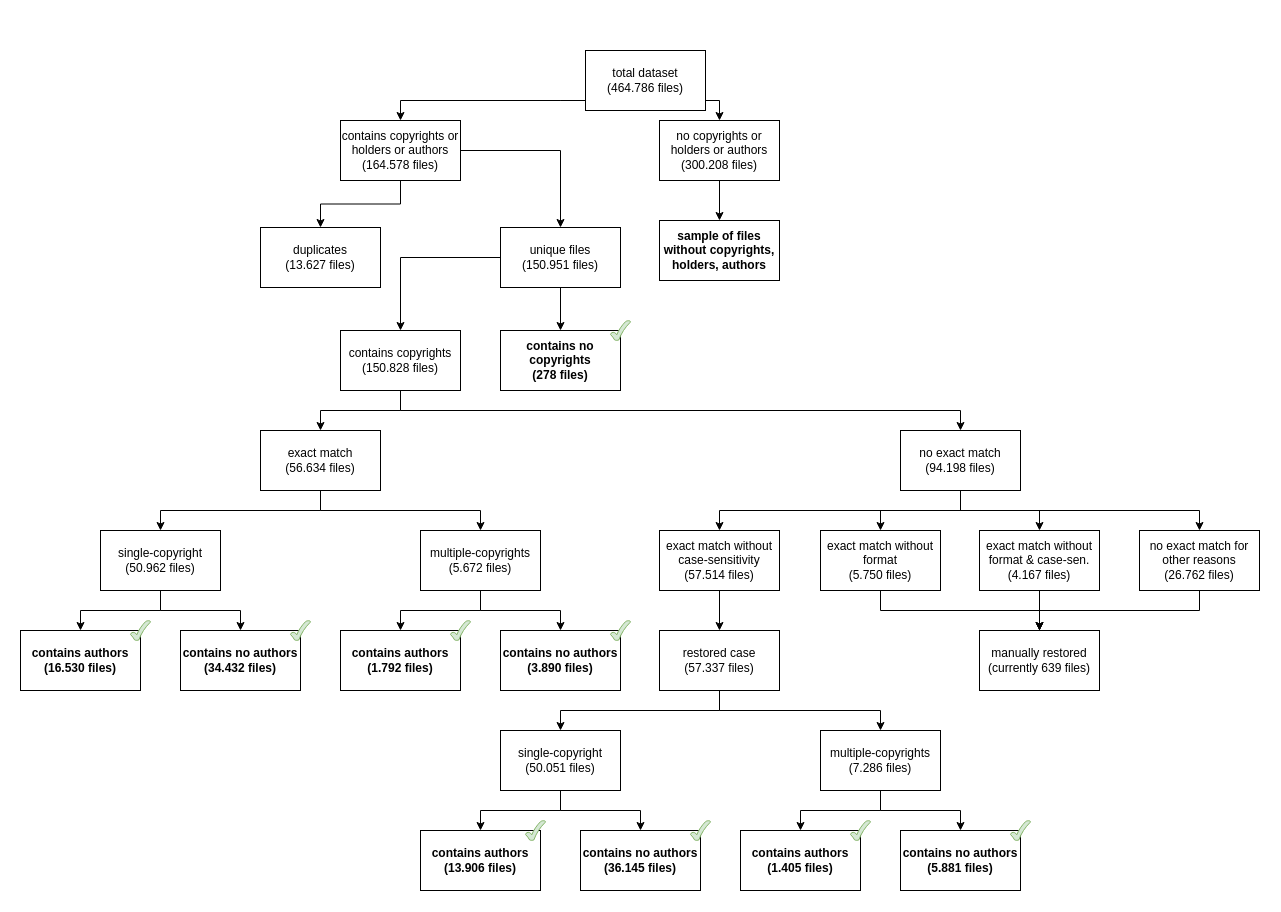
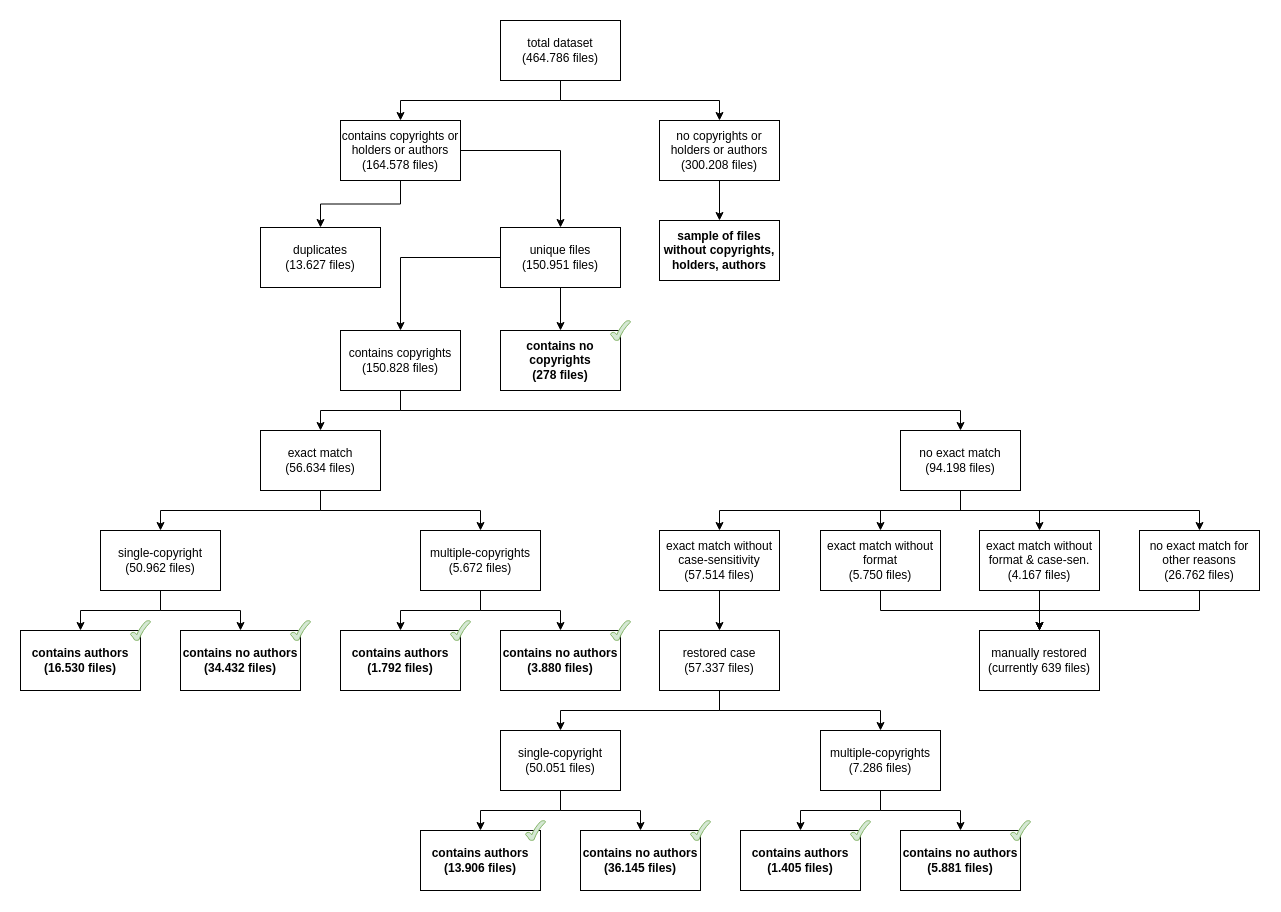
- <mxCell id="4" value="total dataset&lt;div&gt;(464.786 files)&lt;/div&gt;" style="rounded=0;whiteSpace=wrap;html=1;" parent="1" vertex="1"><mxGeometry x="585" y="50" width="120" height="60" as="geometry" /></mxCell>
+ <mxCell id="4" value="total dataset&lt;div&gt;(464.786 files)&lt;/div&gt;" style="rounded=0;whiteSpace=wrap;html=1;" parent="1" vertex="1"><mxGeometry x="500" y="20" width="120" height="60" as="geometry" /></mxCell>
- <mxCell id="35" value="&lt;b&gt;contains no authors&lt;/b&gt;&lt;div&gt;&lt;b&gt;(3.890 files)&lt;/b&gt;&lt;/div&gt;" style="rounded=0;whiteSpace=wrap;html=1;" parent="1" vertex="1"><mxGeometry x="500" y="630" width="120" height="60" as="geometry" /></mxCell>
+ <mxCell id="35" value="&lt;b&gt;contains no authors&lt;/b&gt;&lt;div&gt;&lt;b&gt;(3.880 files)&lt;/b&gt;&lt;/div&gt;" style="rounded=0;whiteSpace=wrap;html=1;" parent="1" vertex="1"><mxGeometry x="500" y="630" width="120" height="60" as="geometry" /></mxCell>
